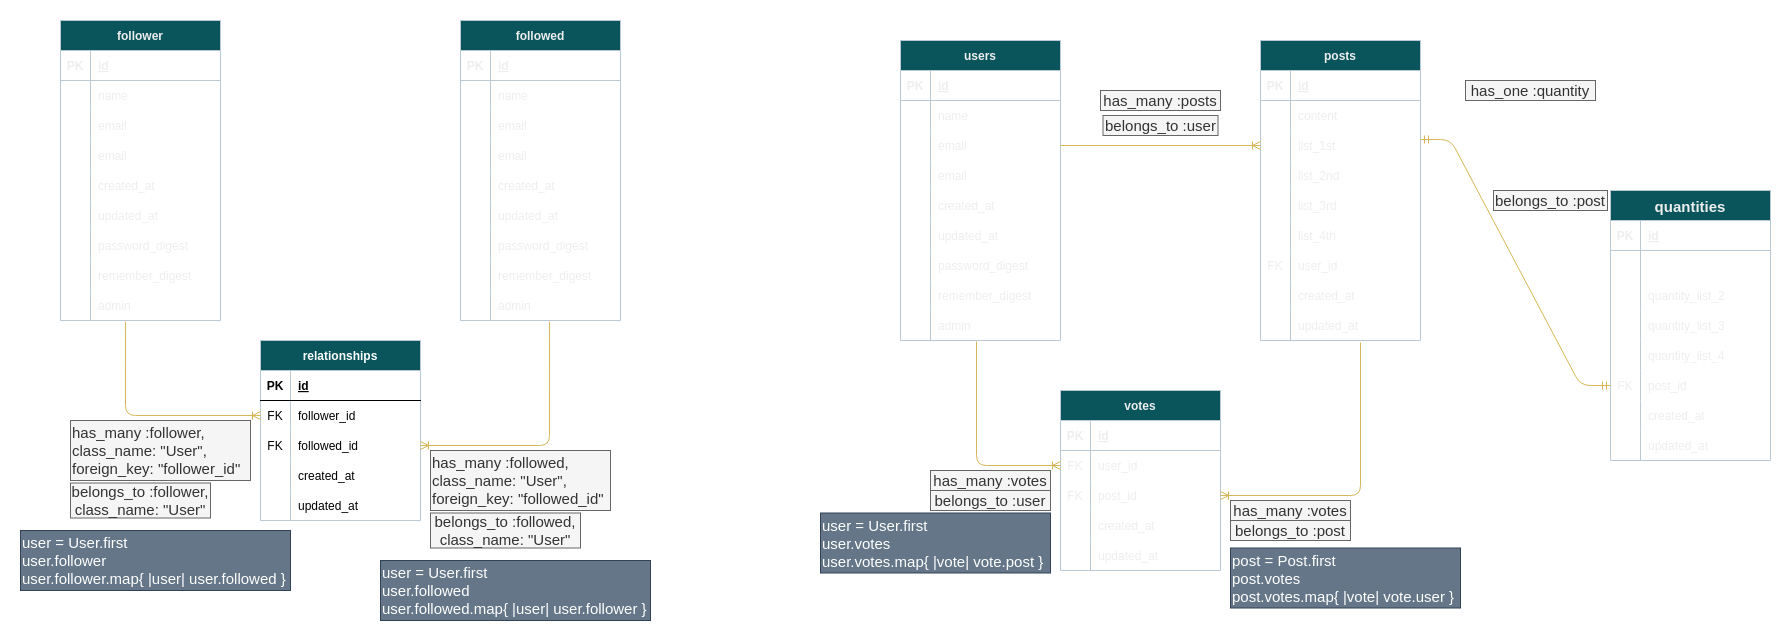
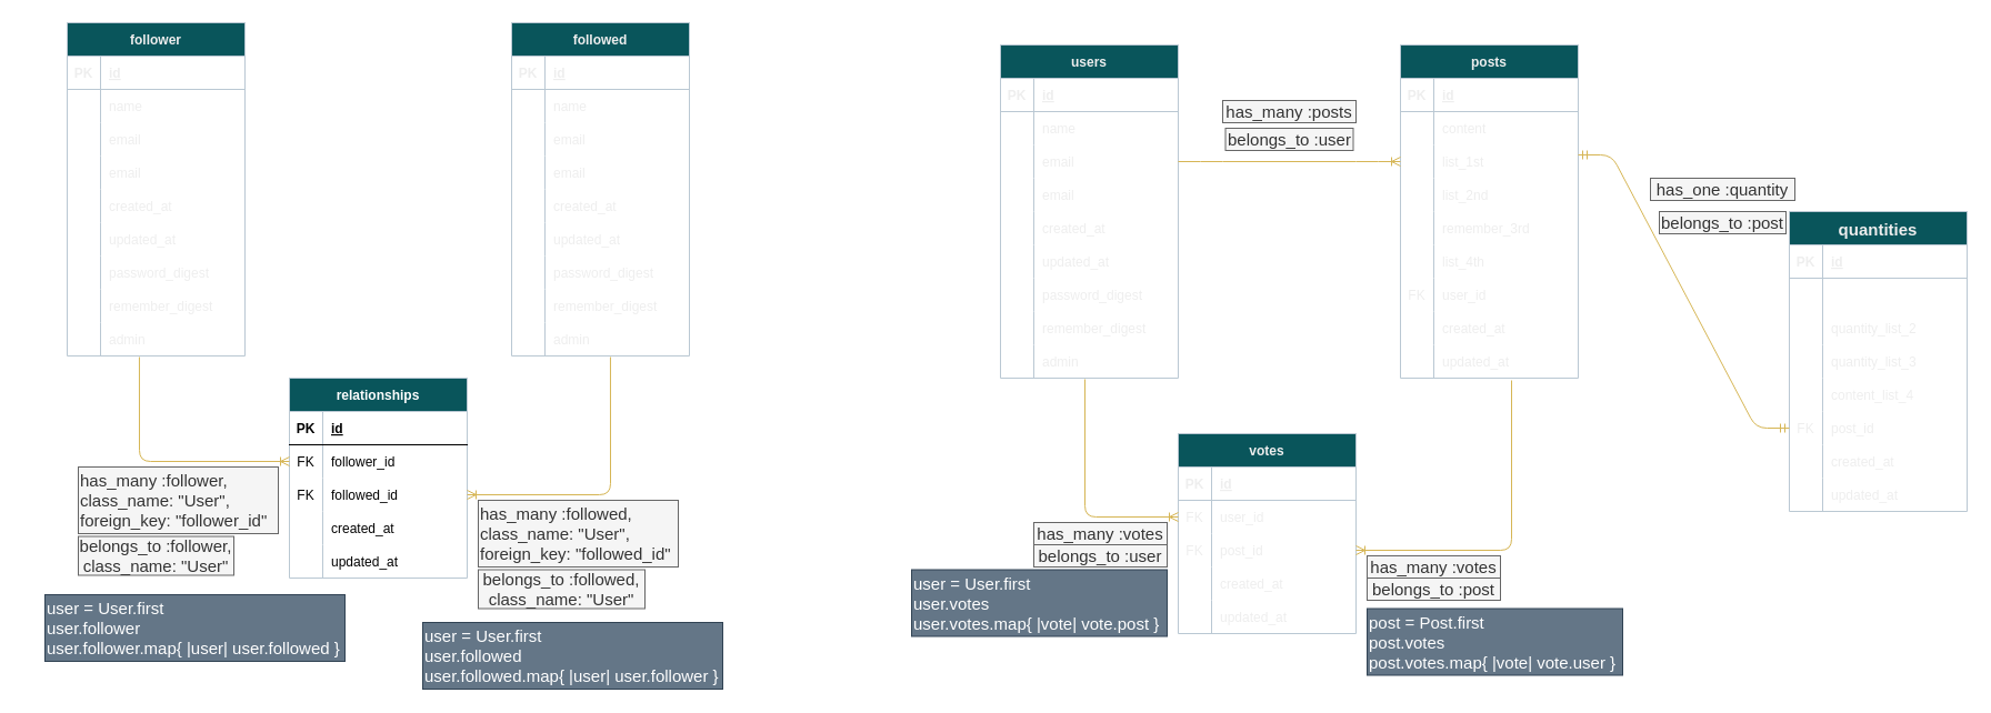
- <mxCell id="102" value="has_one :quantity" style="text;html=1;strokeColor=#666666;fillColor=#f5f5f5;align=center;verticalAlign=middle;whiteSpace=wrap;fontSize=15;fontColor=#333333;" parent="1" vertex="1"><mxGeometry x="1465" y="80" width="130" height="20" as="geometry" /></mxCell>
+ <mxCell id="102" value="has_one :quantity" style="text;html=1;strokeColor=#666666;fillColor=#f5f5f5;align=center;verticalAlign=middle;whiteSpace=wrap;fontSize=15;fontColor=#333333;" parent="1" vertex="1"><mxGeometry x="1485" y="160" width="130" height="20" as="geometry" /></mxCell>
- <mxCell id="45" value="list_3rd" style="shape=partialRectangle;connectable=0;fillColor=none;top=0;left=0;bottom=0;right=0;align=left;spacingLeft=6;overflow=hidden;strokeColor=#BAC8D3;fontColor=#EEEEEE;" parent="43" vertex="1"><mxGeometry x="30" width="130" height="30" as="geometry" /></mxCell>
+ <mxCell id="45" value="remember_3rd" style="shape=partialRectangle;connectable=0;fillColor=none;top=0;left=0;bottom=0;right=0;align=left;spacingLeft=6;overflow=hidden;strokeColor=#BAC8D3;fontColor=#EEEEEE;" parent="43" vertex="1"><mxGeometry x="30" width="130" height="30" as="geometry" /></mxCell>
- <mxCell id="92" value="quantity_list_4" style="shape=partialRectangle;connectable=0;fillColor=none;top=0;left=0;bottom=0;right=0;align=left;spacingLeft=6;overflow=hidden;strokeColor=#BAC8D3;fontColor=#EEEEEE;" parent="90" vertex="1"><mxGeometry x="30" width="130" height="30" as="geometry" /></mxCell>
+ <mxCell id="92" value="content_list_4" style="shape=partialRectangle;connectable=0;fillColor=none;top=0;left=0;bottom=0;right=0;align=left;spacingLeft=6;overflow=hidden;strokeColor=#BAC8D3;fontColor=#EEEEEE;" parent="90" vertex="1"><mxGeometry x="30" width="130" height="30" as="geometry" /></mxCell>
- <mxCell id="188" value="user = User.first&lt;br&gt;&lt;div&gt;&lt;span&gt;user.follower&lt;/span&gt;&lt;/div&gt;&lt;div&gt;&lt;span&gt;user.follower.map{ |user| user.followed }&lt;/span&gt;&lt;/div&gt;" style="text;html=1;strokeColor=#314354;fillColor=#647687;align=left;verticalAlign=middle;whiteSpace=wrap;rounded=0;sketch=0;fontSize=15;fontColor=#ffffff;" vertex="1" parent="1"><mxGeometry x="20" y="530" width="270" height="60" as="geometry" /></mxCell>
+ <mxCell id="188" value="user = User.first&lt;br&gt;&lt;div&gt;&lt;span&gt;user.follower&lt;/span&gt;&lt;/div&gt;&lt;div&gt;&lt;span&gt;user.follower.map{ |user| user.followed }&lt;/span&gt;&lt;/div&gt;" style="text;html=1;strokeColor=#314354;fillColor=#647687;align=left;verticalAlign=middle;whiteSpace=wrap;rounded=0;sketch=0;fontSize=15;fontColor=#ffffff;" vertex="1" parent="1"><mxGeometry x="40" y="535" width="270" height="60" as="geometry" /></mxCell>
